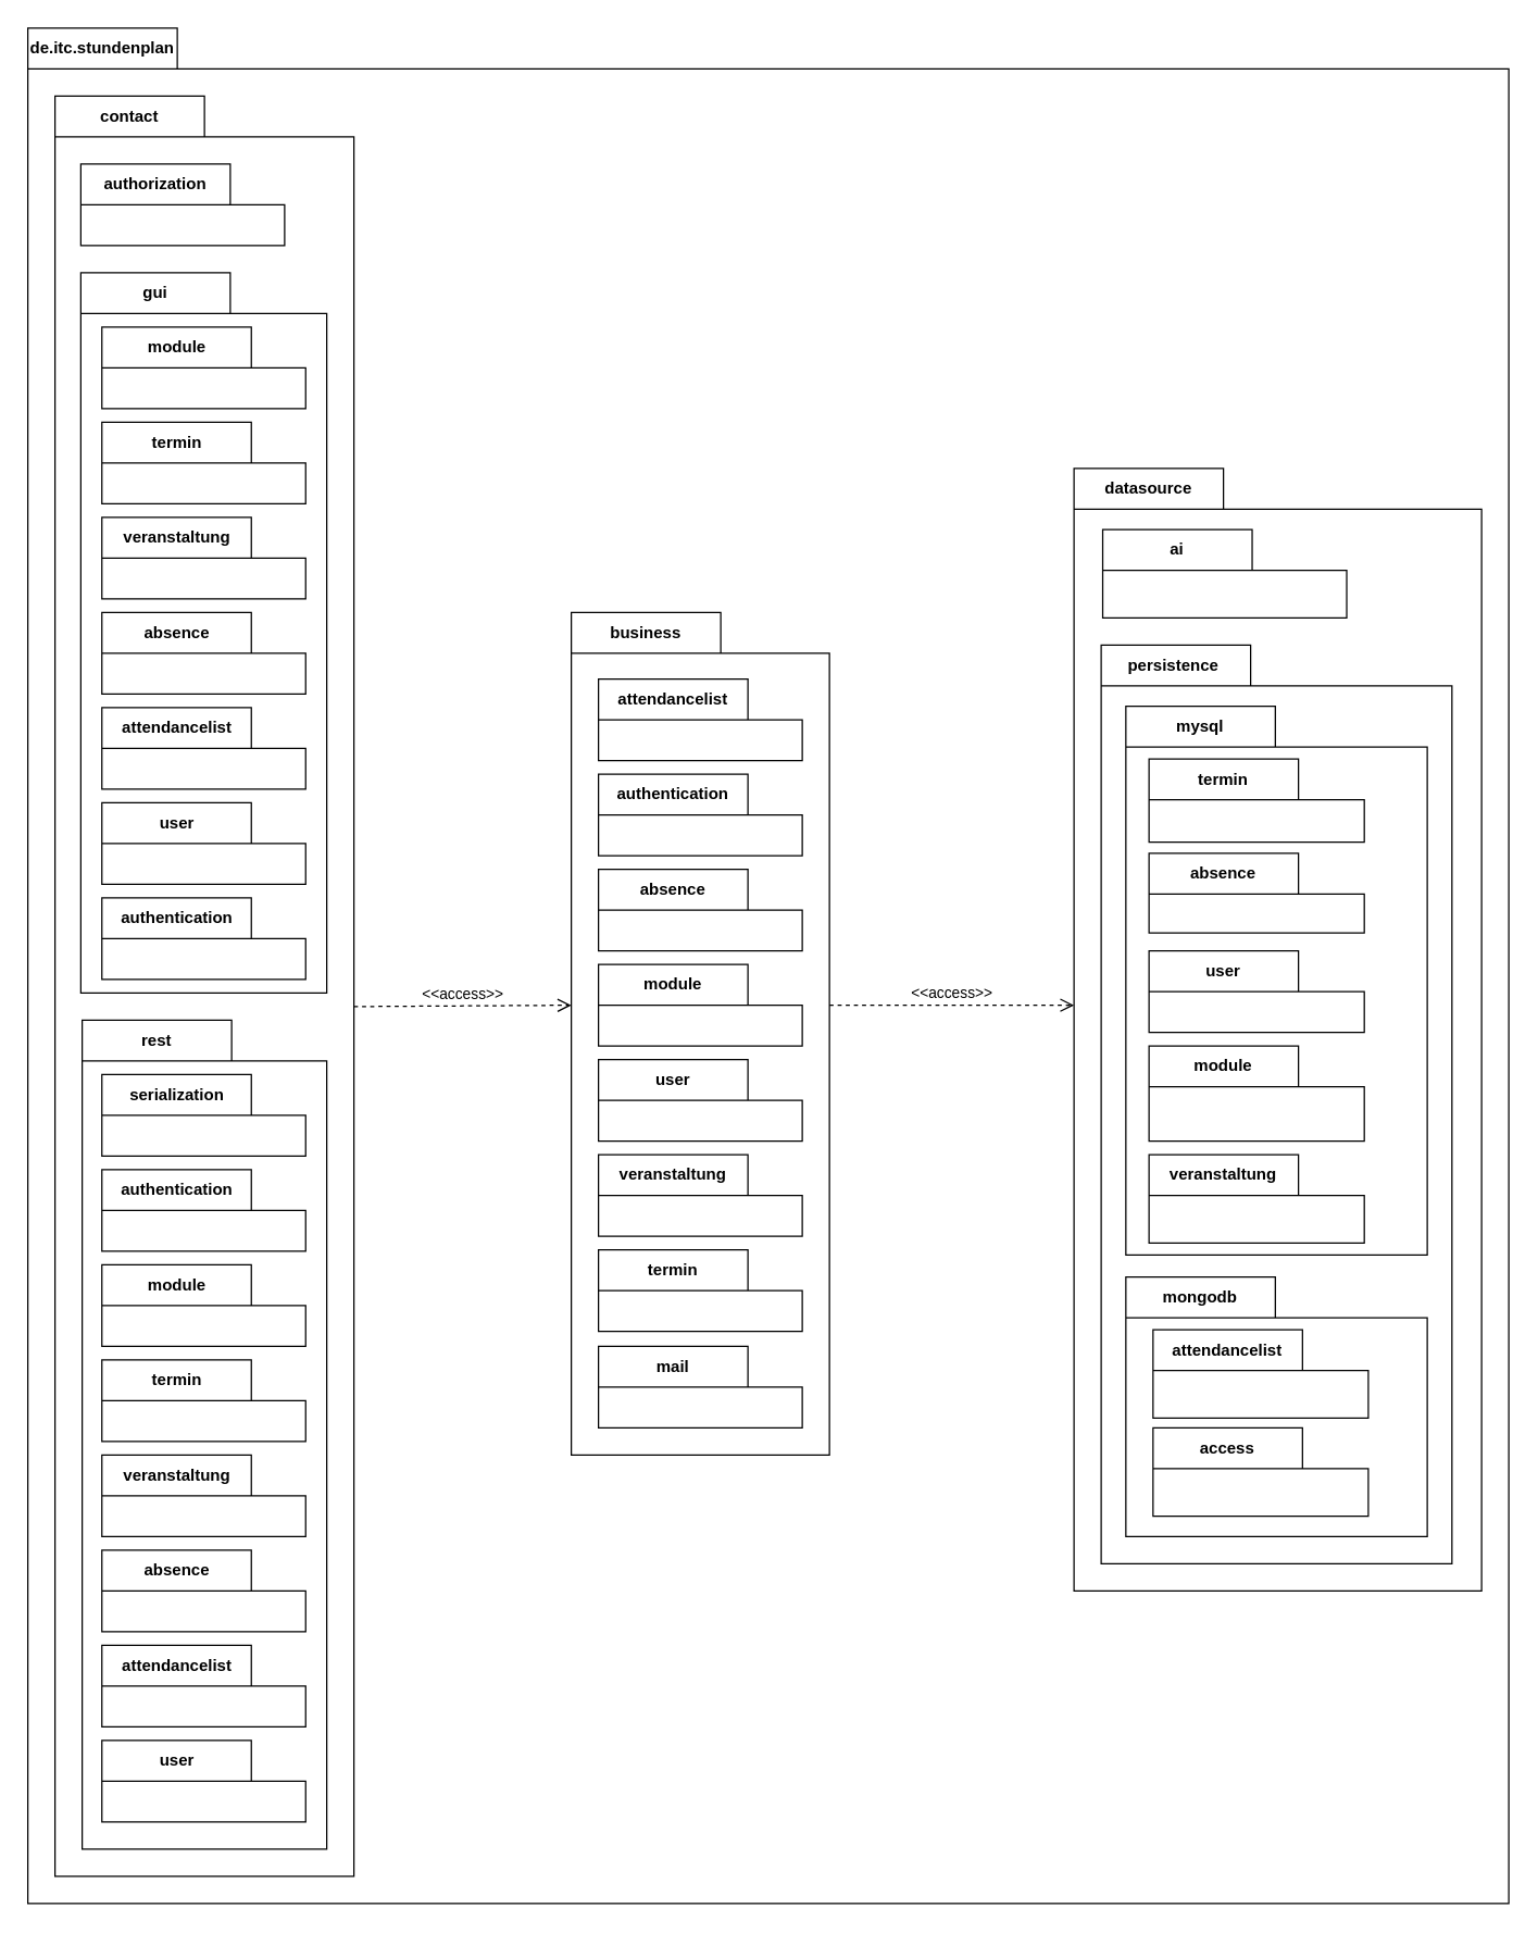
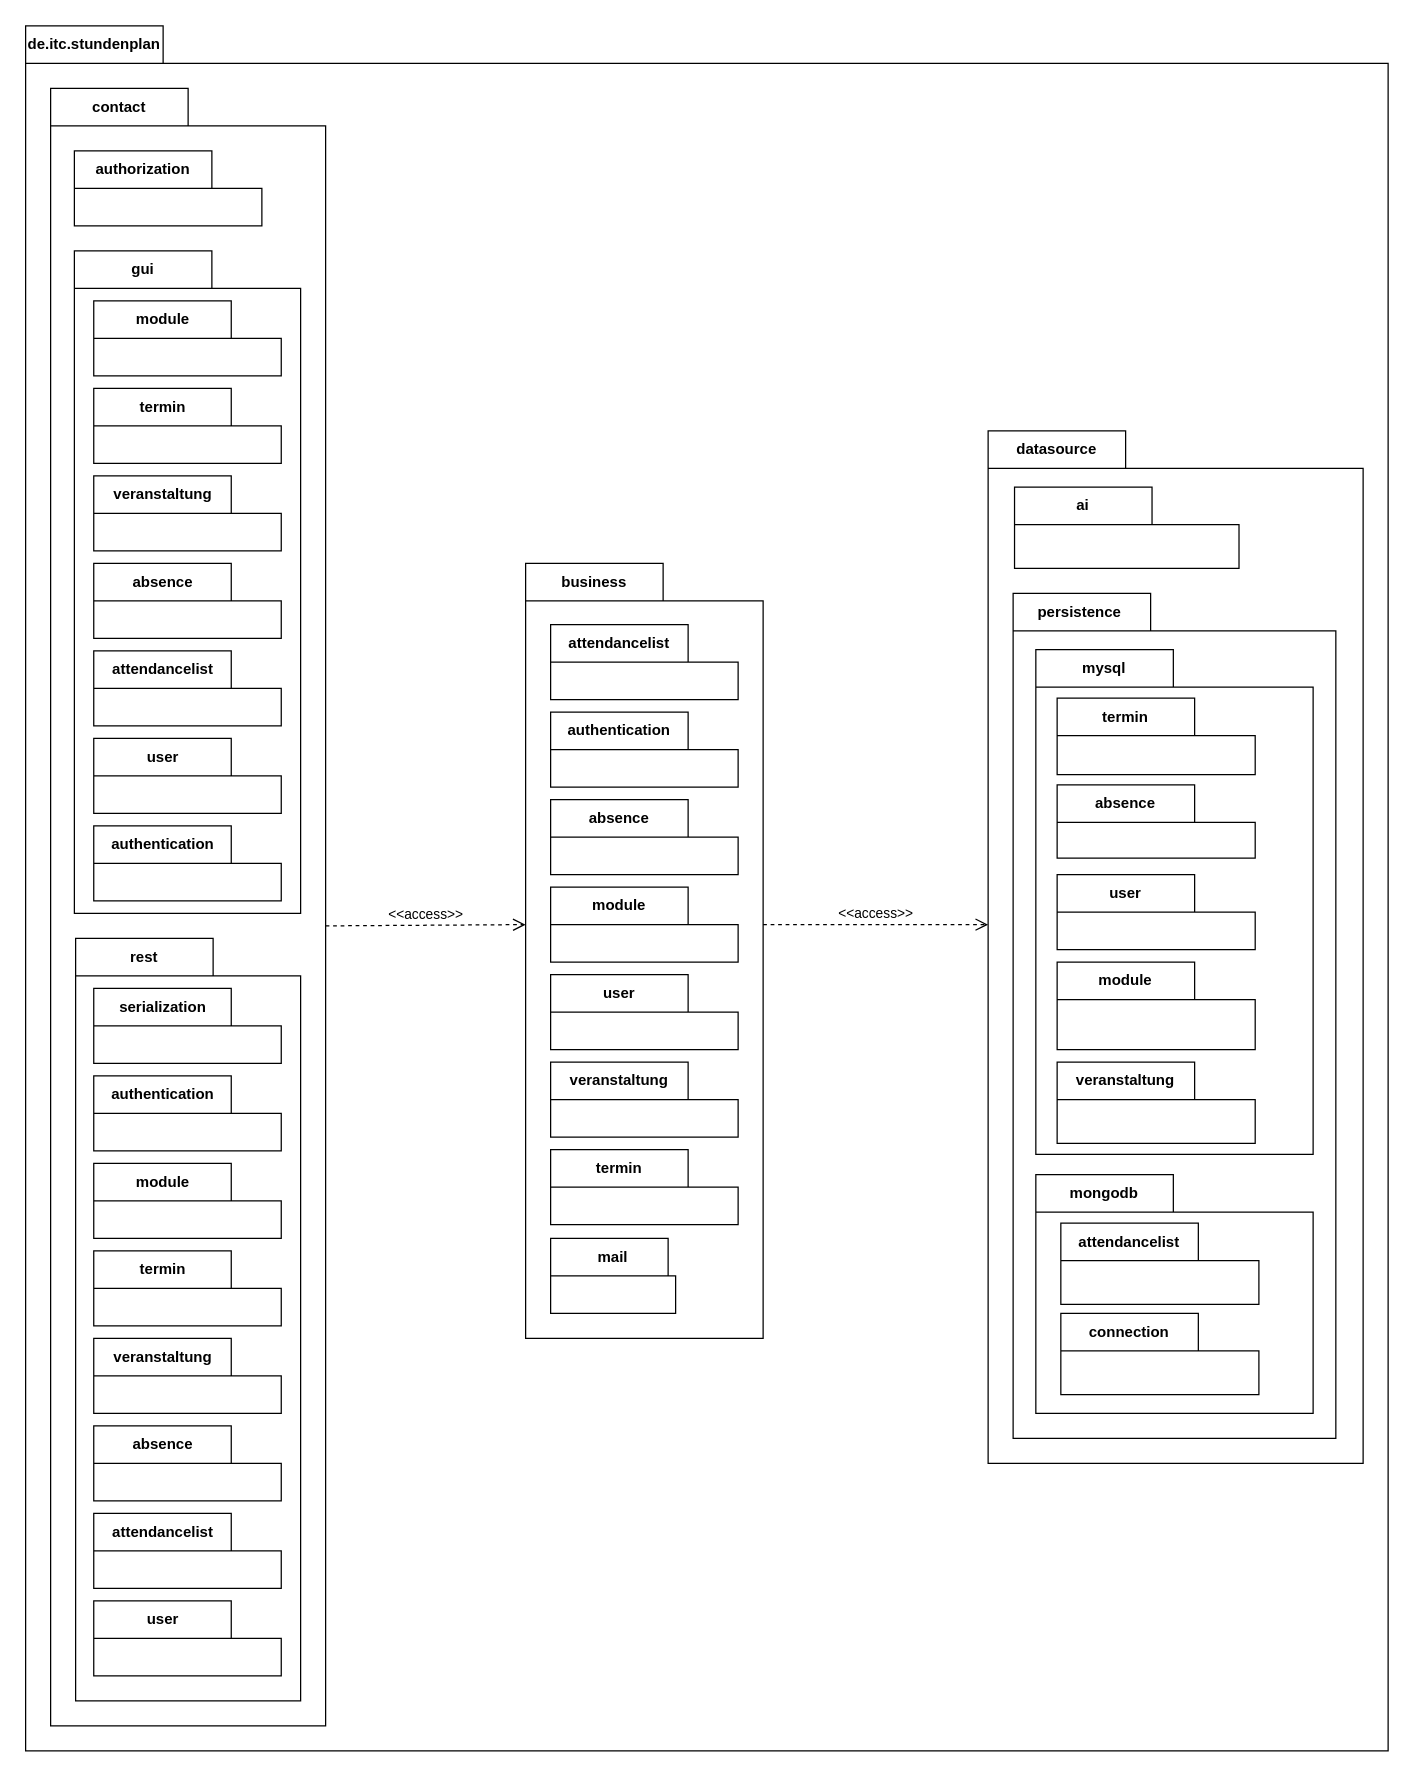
- <mxCell id="67" value="mail" style="shape=folder;fontStyle=1;tabWidth=110;tabHeight=30;tabPosition=left;html=1;boundedLbl=1;labelInHeader=1;container=0;collapsible=0;whiteSpace=wrap;" vertex="1" parent="1"><mxGeometry x="440" y="990" width="150" height="60" as="geometry" /></mxCell>
+ <mxCell id="67" value="mail" style="shape=folder;fontStyle=1;tabWidth=110;tabHeight=30;tabPosition=left;html=1;boundedLbl=1;labelInHeader=1;container=0;collapsible=0;whiteSpace=wrap;" vertex="1" parent="1"><mxGeometry x="440" y="990" width="100" height="60" as="geometry" /></mxCell>
- <mxCell id="65" value="access" style="shape=folder;fontStyle=1;tabWidth=110;tabHeight=30;tabPosition=left;html=1;boundedLbl=1;labelInHeader=1;container=1;collapsible=0;whiteSpace=wrap;" vertex="1" parent="46"><mxGeometry x="58.166" y="706" width="158.451" height="65" as="geometry" /></mxCell>
+ <mxCell id="65" value="connection" style="shape=folder;fontStyle=1;tabWidth=110;tabHeight=30;tabPosition=left;html=1;boundedLbl=1;labelInHeader=1;container=1;collapsible=0;whiteSpace=wrap;" vertex="1" parent="46"><mxGeometry x="58.166" y="706" width="158.451" height="65" as="geometry" /></mxCell>
